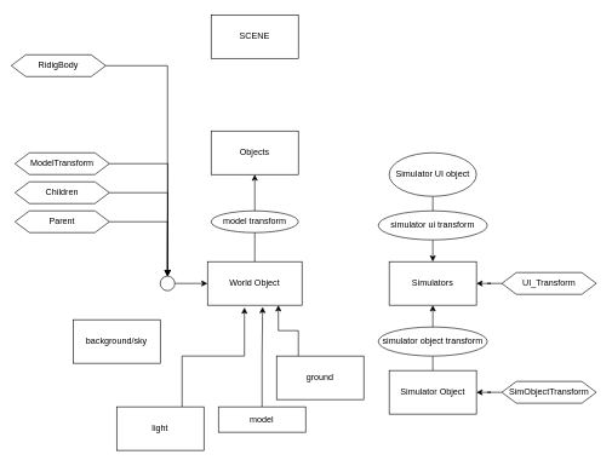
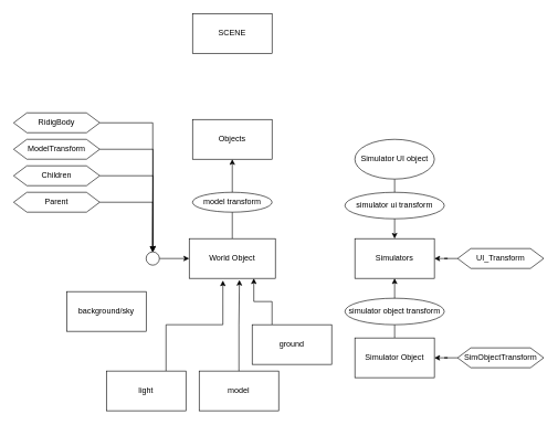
- <mxCell id="21" value="RidigBody" style="shape=hexagon;perimeter=hexagonPerimeter2;whiteSpace=wrap;html=1;fixedSize=1;" vertex="1" parent="1"><mxGeometry x="15" y="75" width="130" height="30" as="geometry" /></mxCell>
+ <mxCell id="21" value="RidigBody" style="shape=hexagon;perimeter=hexagonPerimeter2;whiteSpace=wrap;html=1;fixedSize=1;" vertex="1" parent="1"><mxGeometry x="20" y="170" width="130" height="30" as="geometry" /></mxCell>
- <mxCell id="11" value="model" style="rounded=0;whiteSpace=wrap;html=1;" vertex="1" parent="1"><mxGeometry x="300" y="560" width="120" height="35" as="geometry" /></mxCell>
+ <mxCell id="11" value="model" style="rounded=0;whiteSpace=wrap;html=1;" vertex="1" parent="1"><mxGeometry x="300" y="560" width="120" height="60" as="geometry" /></mxCell>
